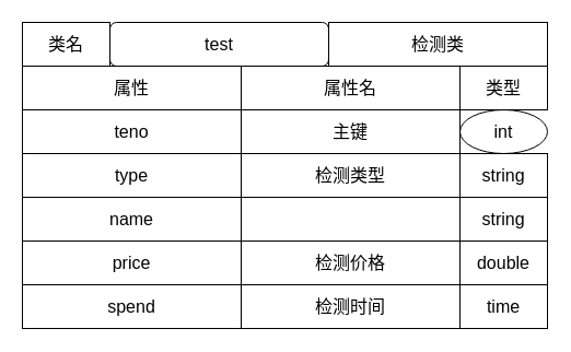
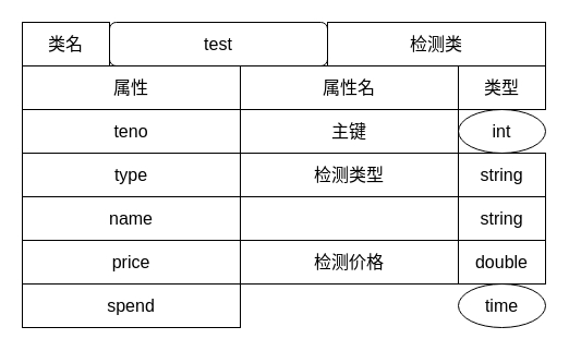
- <mxCell id="20" value="&lt;span style=&quot;font-size: 16px;&quot;&gt;检测时间&lt;/span&gt;" style="rounded=0;whiteSpace=wrap;html=1;fillColor=none;" parent="1" vertex="1"><mxGeometry x="220" y="260" width="200" height="40" as="geometry" /></mxCell>
- <mxCell id="21" value="&lt;font style=&quot;font-size: 16px;&quot;&gt;time&lt;/font&gt;" style="rounded=0;whiteSpace=wrap;html=1;fillColor=none;" parent="1" vertex="1"><mxGeometry x="420" y="260" width="80" height="40" as="geometry" /></mxCell>
+ <mxCell id="21" value="&lt;font style=&quot;font-size: 16px;&quot;&gt;time&lt;/font&gt;" style="ellipse;whiteSpace=wrap;html=1;fillColor=none;" parent="1" vertex="1"><mxGeometry x="420" y="260" width="80" height="40" as="geometry" /></mxCell>
